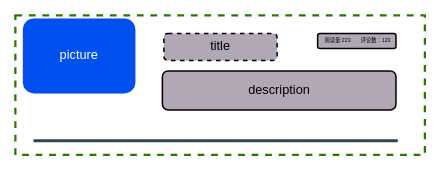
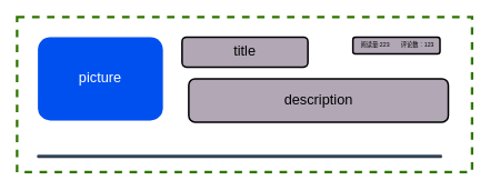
- <mxCell id="5" value="title" style="whiteSpace=wrap;html=1;rounded=1;fontSize=17;strokeWidth=2;fillColor=#B1A7B5;dashed=1;" vertex="1" parent="1"><mxGeometry x="218" y="44" width="151" height="36" as="geometry" /></mxCell>
+ <mxCell id="5" value="title" style="whiteSpace=wrap;html=1;rounded=1;fontSize=17;strokeWidth=2;fillColor=#B1A7B5;" vertex="1" parent="1"><mxGeometry x="218" y="44" width="151" height="36" as="geometry" /></mxCell>
- <mxCell id="3" value="&lt;font style=&quot;font-size: 17px&quot;&gt;picture&lt;/font&gt;" style="whiteSpace=wrap;html=1;strokeWidth=0;fillColor=#0050ef;fontColor=#ffffff;strokeColor=#001DBC;rounded=1;" vertex="1" parent="1"><mxGeometry x="30" y="24" width="150" height="100" as="geometry" /></mxCell>
+ <mxCell id="3" value="&lt;font style=&quot;font-size: 17px&quot;&gt;picture&lt;/font&gt;" style="whiteSpace=wrap;html=1;strokeWidth=0;fillColor=#0050ef;fontColor=#ffffff;strokeColor=#001DBC;rounded=1;" vertex="1" parent="1"><mxGeometry x="45" y="44" width="150" height="100" as="geometry" /></mxCell>
- <mxCell id="6" value="description" style="whiteSpace=wrap;html=1;rounded=1;fontSize=17;strokeWidth=2;fillColor=#B1A7B5;" vertex="1" parent="1"><mxGeometry x="216" y="94" width="311.5" height="52" as="geometry" /></mxCell>
+ <mxCell id="6" value="description" style="whiteSpace=wrap;html=1;rounded=1;fontSize=17;strokeWidth=2;fillColor=#B1A7B5;" vertex="1" parent="1"><mxGeometry x="226" y="94" width="311.5" height="52" as="geometry" /></mxCell>
